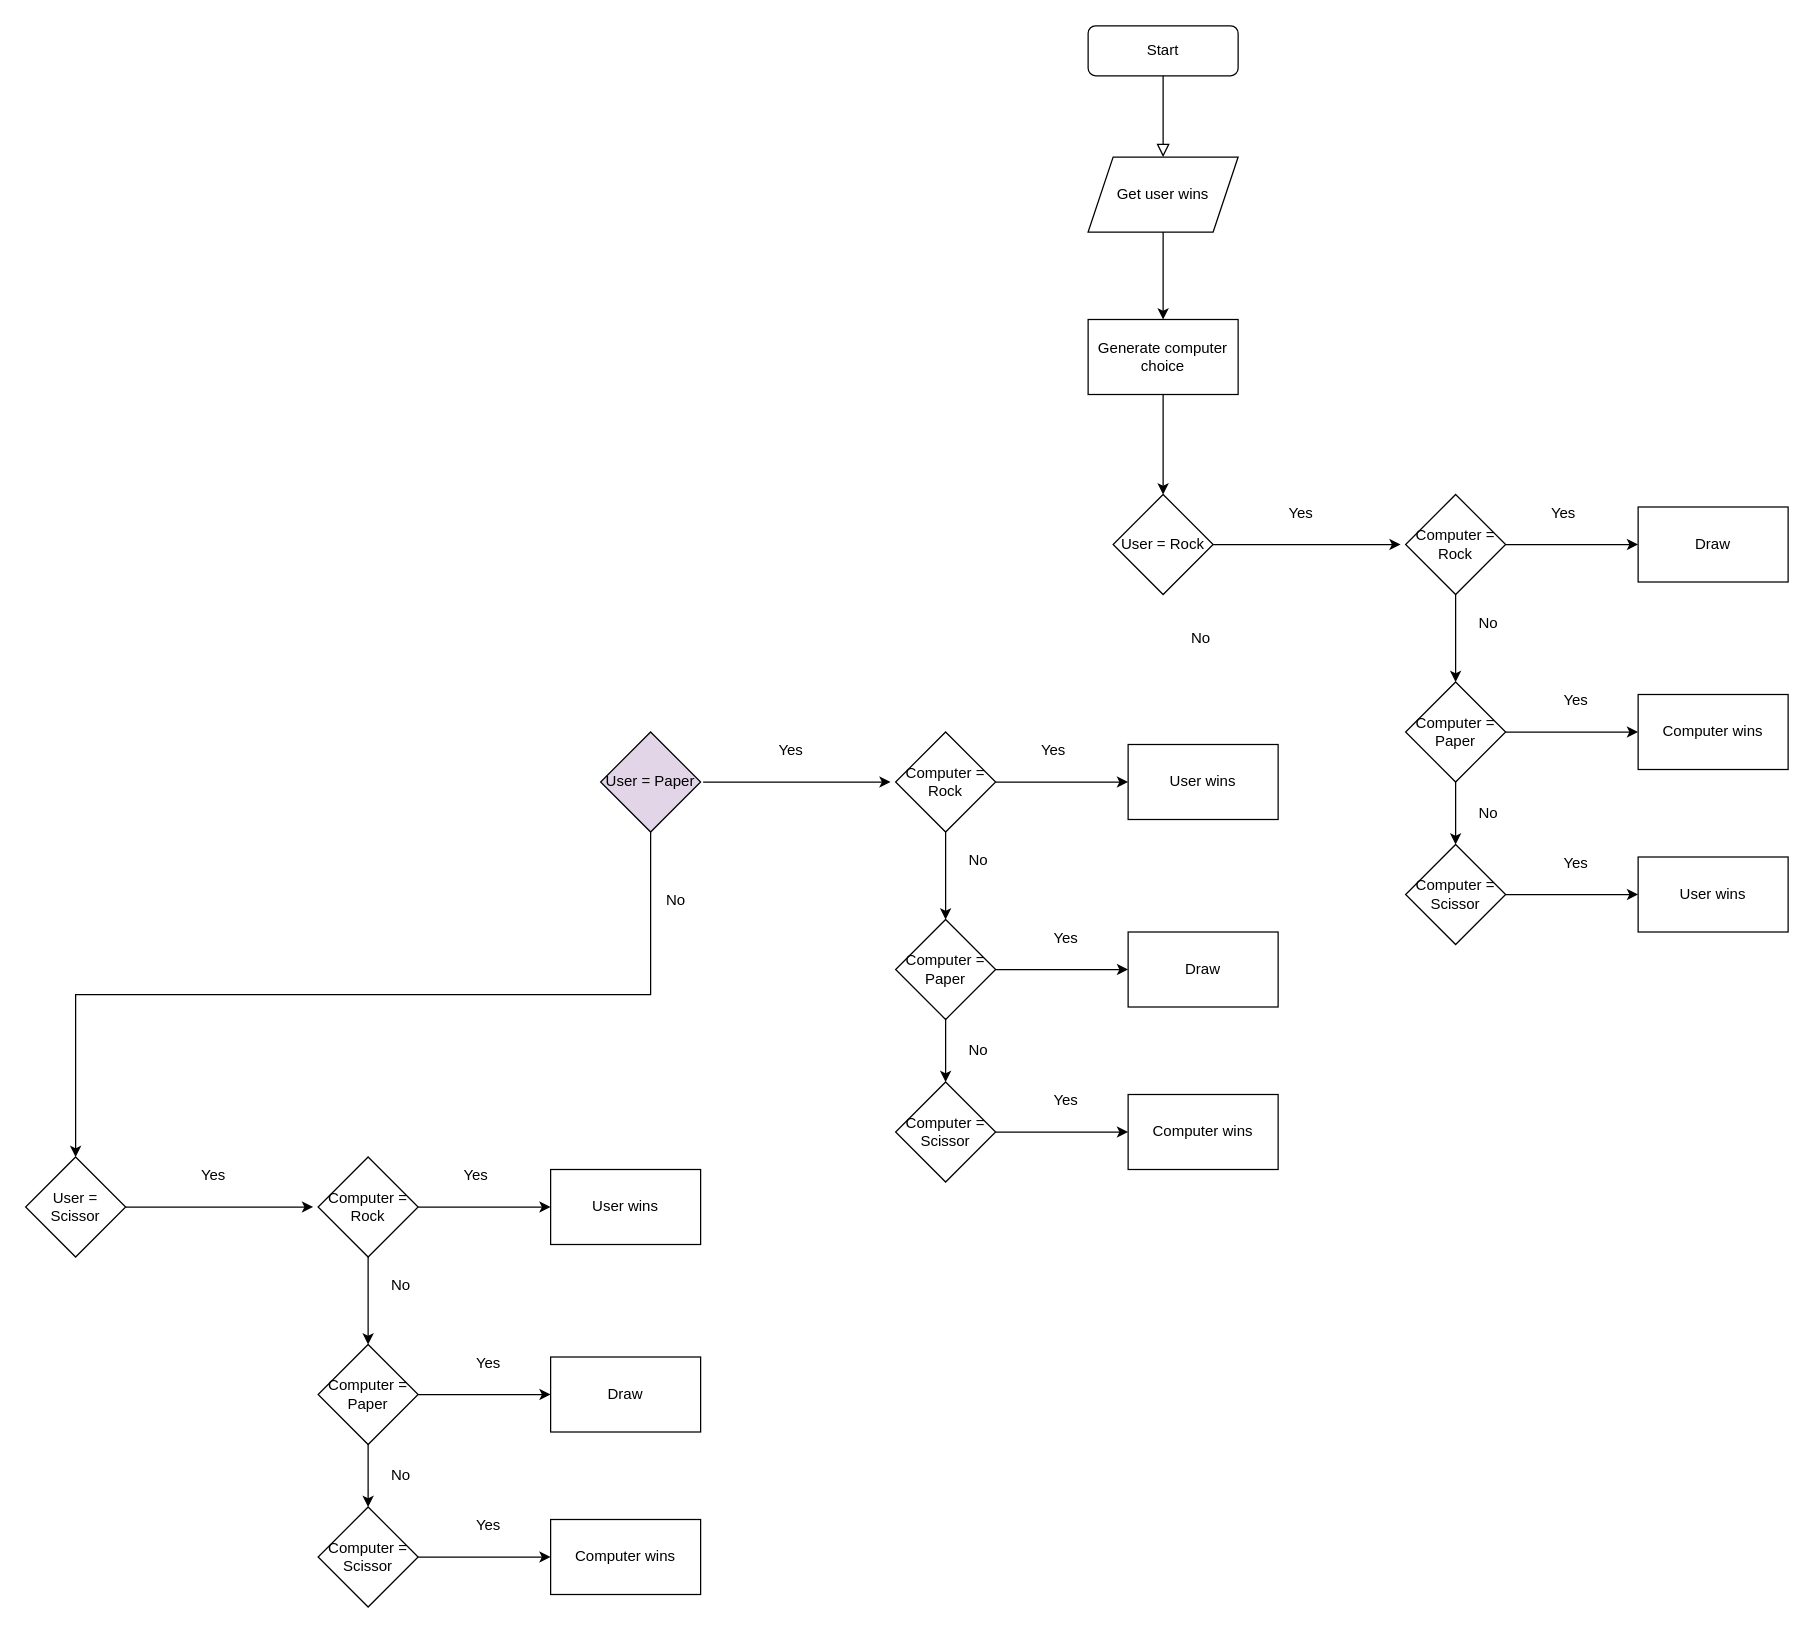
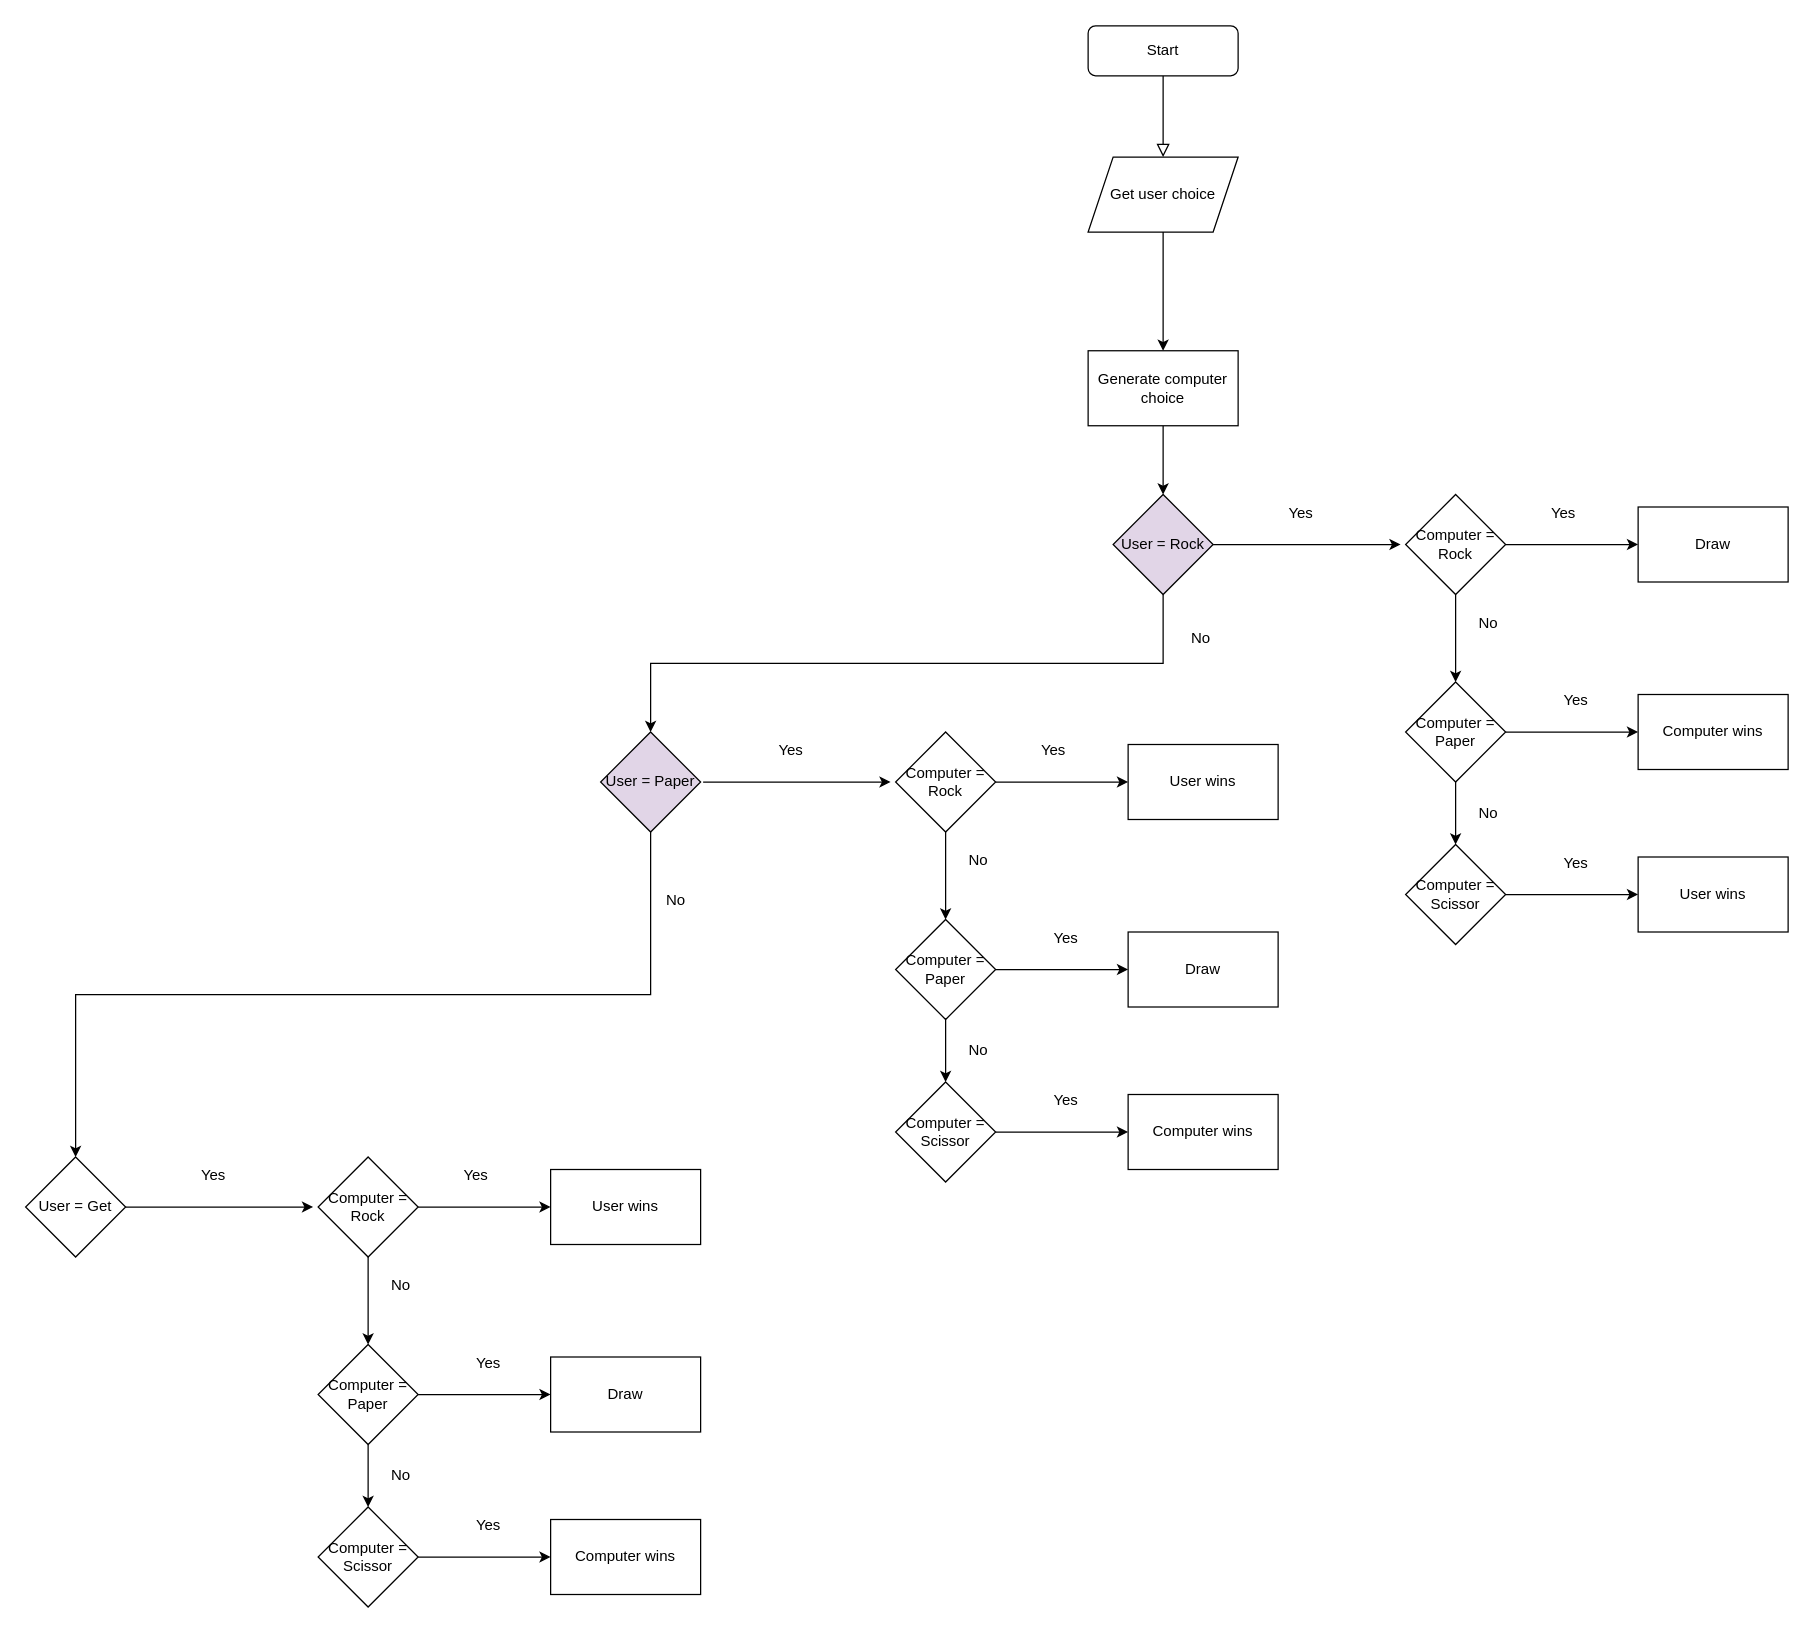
- <mxCell id="5" value="Get user wins" style="shape=parallelogram;perimeter=parallelogramPerimeter;whiteSpace=wrap;html=1;fixedSize=1;" vertex="1" parent="1"><mxGeometry x="870" y="125" width="120" height="60" as="geometry" /></mxCell>
+ <mxCell id="5" value="Get user choice" style="shape=parallelogram;perimeter=parallelogramPerimeter;whiteSpace=wrap;html=1;fixedSize=1;" vertex="1" parent="1"><mxGeometry x="870" y="125" width="120" height="60" as="geometry" /></mxCell>
- <mxCell id="7" value="Generate computer choice" style="rounded=0;whiteSpace=wrap;html=1;" vertex="1" parent="1"><mxGeometry x="870" y="255" width="120" height="60" as="geometry" /></mxCell>
+ <mxCell id="7" value="Generate computer choice" style="rounded=0;whiteSpace=wrap;html=1;" vertex="1" parent="1"><mxGeometry x="870" y="280" width="120" height="60" as="geometry" /></mxCell>
- <mxCell id="10" value="User = Rock" style="rhombus;whiteSpace=wrap;html=1;" vertex="1" parent="1"><mxGeometry x="890" y="395" width="80" height="80" as="geometry" /></mxCell>
+ <mxCell id="10" value="User = Rock" style="rhombus;whiteSpace=wrap;html=1;fillColor=#e1d5e7;" vertex="1" parent="1"><mxGeometry x="890" y="395" width="80" height="80" as="geometry" /></mxCell>
+ <mxCell id="8" style="edgeStyle=orthogonalEdgeStyle;rounded=0;orthogonalLoop=1;jettySize=auto;html=1;exitX=0.5;exitY=1;exitDx=0;exitDy=0;entryX=0.5;entryY=0;entryDx=0;entryDy=0;" edge="1" parent="1" source="10" target="12"><mxGeometry relative="1" as="geometry" /></mxCell>
- <mxCell id="13" value="User = Scissor" style="rhombus;whiteSpace=wrap;html=1;" vertex="1" parent="1"><mxGeometry x="20" y="925" width="80" height="80" as="geometry" /></mxCell>
+ <mxCell id="13" value="User = Get" style="rhombus;whiteSpace=wrap;html=1;" vertex="1" parent="1"><mxGeometry x="20" y="925" width="80" height="80" as="geometry" /></mxCell>
